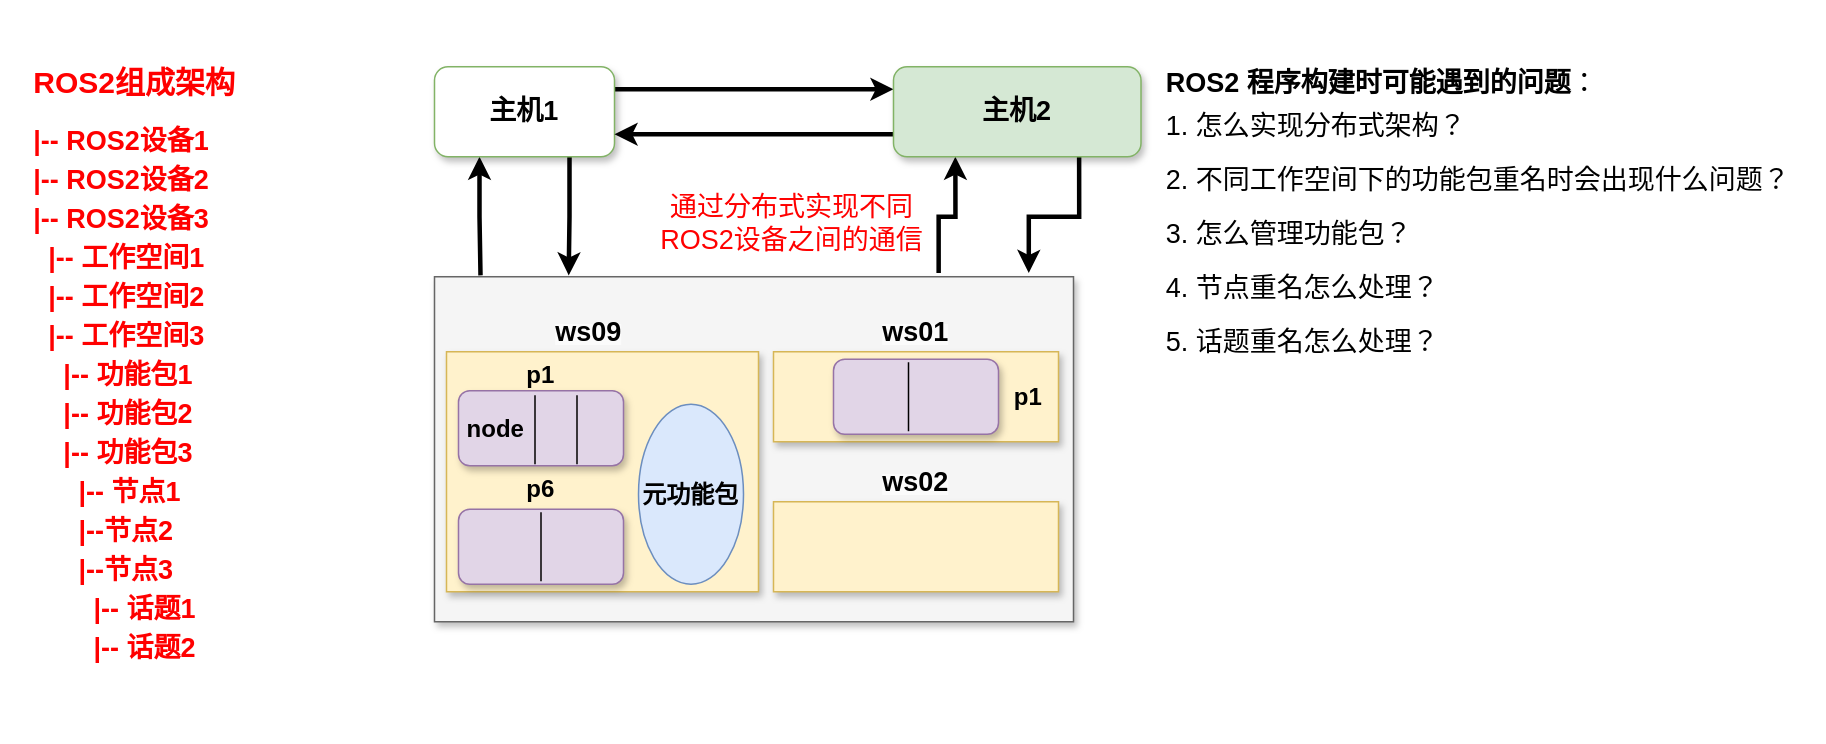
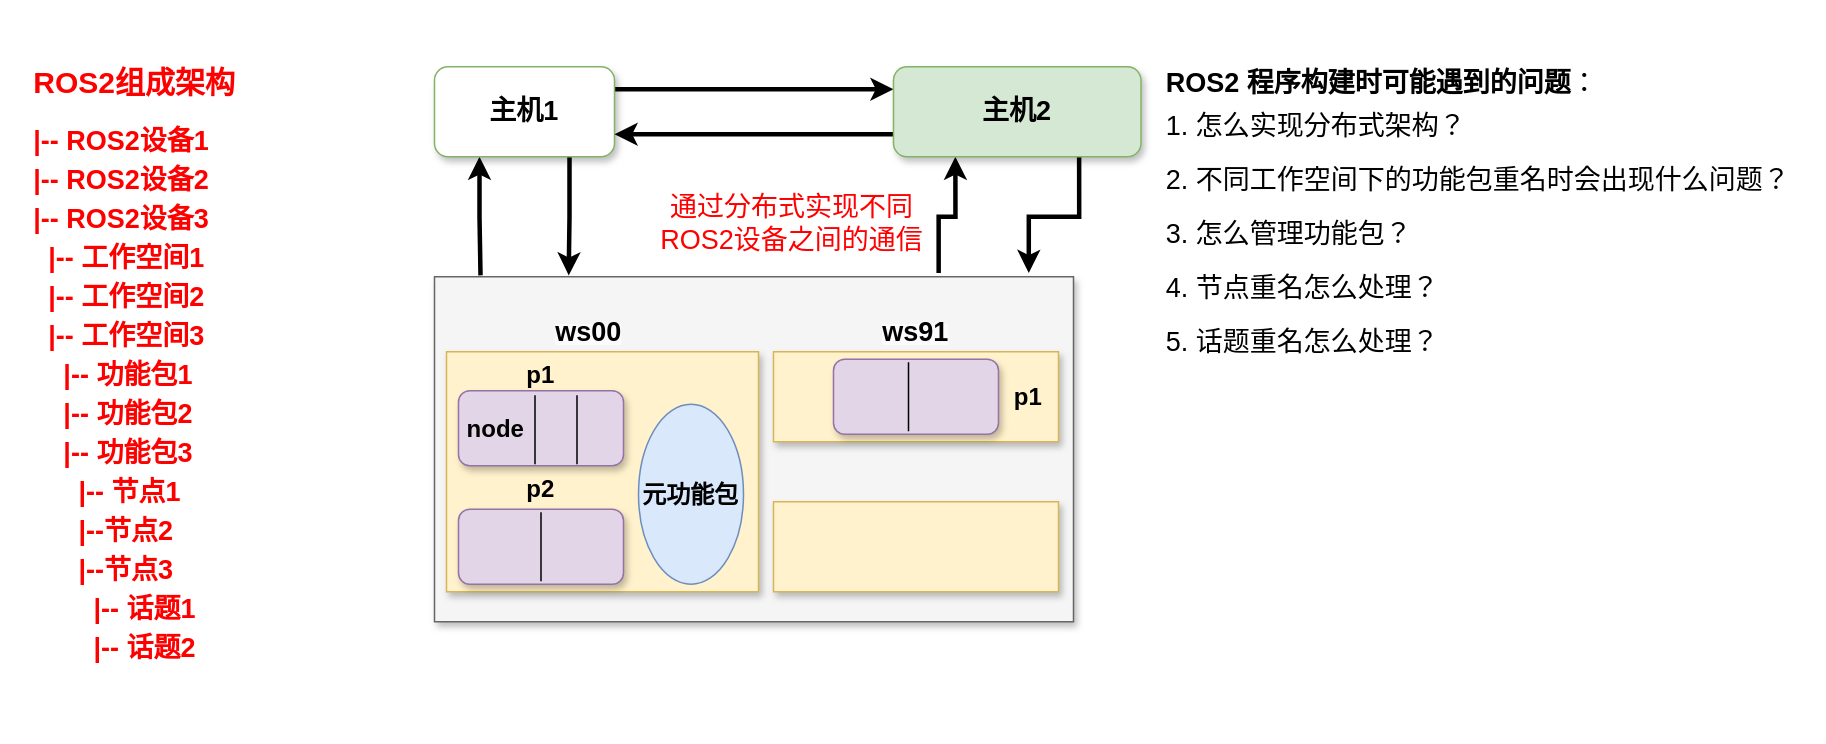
- <mxCell id="16" value="&lt;b style=&quot;border-color: var(--border-color); color: rgb(0, 0, 0); font-family: Helvetica; font-size: 12px; font-style: normal; font-variant-ligatures: normal; font-variant-caps: normal; letter-spacing: normal; orphans: 2; text-indent: 0px; text-transform: none; widows: 2; word-spacing: 0px; -webkit-text-stroke-width: 0px; background-color: rgb(251, 251, 251); text-decoration-thickness: initial; text-decoration-style: initial; text-decoration-color: initial;&quot;&gt;&lt;font style=&quot;border-color: var(--border-color); font-size: 18px;&quot;&gt;ws09&lt;/font&gt;&lt;/b&gt;" style="text;whiteSpace=wrap;html=1;align=center;" parent="1" vertex="1"><mxGeometry x="337" y="204" width="110" height="40" as="geometry" /></mxCell>
+ <mxCell id="16" value="&lt;b style=&quot;border-color: var(--border-color); color: rgb(0, 0, 0); font-family: Helvetica; font-size: 12px; font-style: normal; font-variant-ligatures: normal; font-variant-caps: normal; letter-spacing: normal; orphans: 2; text-indent: 0px; text-transform: none; widows: 2; word-spacing: 0px; -webkit-text-stroke-width: 0px; background-color: rgb(251, 251, 251); text-decoration-thickness: initial; text-decoration-style: initial; text-decoration-color: initial;&quot;&gt;&lt;font style=&quot;border-color: var(--border-color); font-size: 18px;&quot;&gt;ws00&lt;/font&gt;&lt;/b&gt;" style="text;whiteSpace=wrap;html=1;align=center;" parent="1" vertex="1"><mxGeometry x="337" y="204" width="110" height="40" as="geometry" /></mxCell>
- <mxCell id="17" value="&lt;b style=&quot;border-color: var(--border-color); color: rgb(0, 0, 0); font-family: Helvetica; font-size: 12px; font-style: normal; font-variant-ligatures: normal; font-variant-caps: normal; letter-spacing: normal; orphans: 2; text-indent: 0px; text-transform: none; widows: 2; word-spacing: 0px; -webkit-text-stroke-width: 0px; background-color: rgb(251, 251, 251); text-decoration-thickness: initial; text-decoration-style: initial; text-decoration-color: initial;&quot;&gt;&lt;font style=&quot;border-color: var(--border-color); font-size: 18px;&quot;&gt;ws01&lt;/font&gt;&lt;/b&gt;" style="text;whiteSpace=wrap;html=1;align=center;" parent="1" vertex="1"><mxGeometry x="560" y="204" width="100" height="40" as="geometry" /></mxCell>
+ <mxCell id="17" value="&lt;b style=&quot;border-color: var(--border-color); color: rgb(0, 0, 0); font-family: Helvetica; font-size: 12px; font-style: normal; font-variant-ligatures: normal; font-variant-caps: normal; letter-spacing: normal; orphans: 2; text-indent: 0px; text-transform: none; widows: 2; word-spacing: 0px; -webkit-text-stroke-width: 0px; background-color: rgb(251, 251, 251); text-decoration-thickness: initial; text-decoration-style: initial; text-decoration-color: initial;&quot;&gt;&lt;font style=&quot;border-color: var(--border-color); font-size: 18px;&quot;&gt;ws91&lt;/font&gt;&lt;/b&gt;" style="text;whiteSpace=wrap;html=1;align=center;" parent="1" vertex="1"><mxGeometry x="560" y="204" width="100" height="40" as="geometry" /></mxCell>
- <mxCell id="18" value="&lt;b style=&quot;border-color: var(--border-color); color: rgb(0, 0, 0); font-family: Helvetica; font-size: 12px; font-style: normal; font-variant-ligatures: normal; font-variant-caps: normal; letter-spacing: normal; orphans: 2; text-indent: 0px; text-transform: none; widows: 2; word-spacing: 0px; -webkit-text-stroke-width: 0px; background-color: rgb(251, 251, 251); text-decoration-thickness: initial; text-decoration-style: initial; text-decoration-color: initial;&quot;&gt;&lt;font style=&quot;border-color: var(--border-color); font-size: 18px;&quot;&gt;ws02&lt;/font&gt;&lt;/b&gt;" style="text;whiteSpace=wrap;html=1;align=center;" parent="1" vertex="1"><mxGeometry x="560" y="304" width="100" height="30" as="geometry" /></mxCell>
- <mxCell id="25" value="&lt;b&gt;&lt;font style=&quot;font-size: 16px;&quot;&gt;p6&lt;/font&gt;&lt;/b&gt;" style="text;html=1;strokeColor=none;fillColor=none;align=center;verticalAlign=middle;whiteSpace=wrap;rounded=0;" vertex="1" parent="1"><mxGeometry x="330" y="310" width="60" height="30" as="geometry" /></mxCell>
+ <mxCell id="25" value="&lt;b&gt;&lt;font style=&quot;font-size: 16px;&quot;&gt;p2&lt;/font&gt;&lt;/b&gt;" style="text;html=1;strokeColor=none;fillColor=none;align=center;verticalAlign=middle;whiteSpace=wrap;rounded=0;" vertex="1" parent="1"><mxGeometry x="330" y="310" width="60" height="30" as="geometry" /></mxCell>
